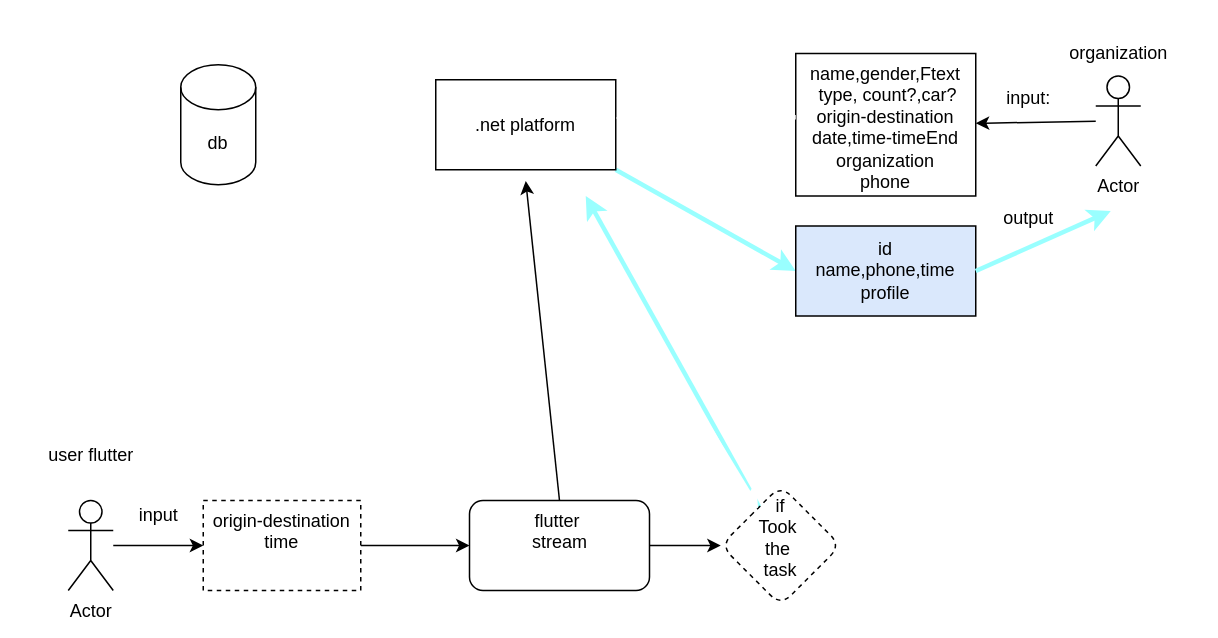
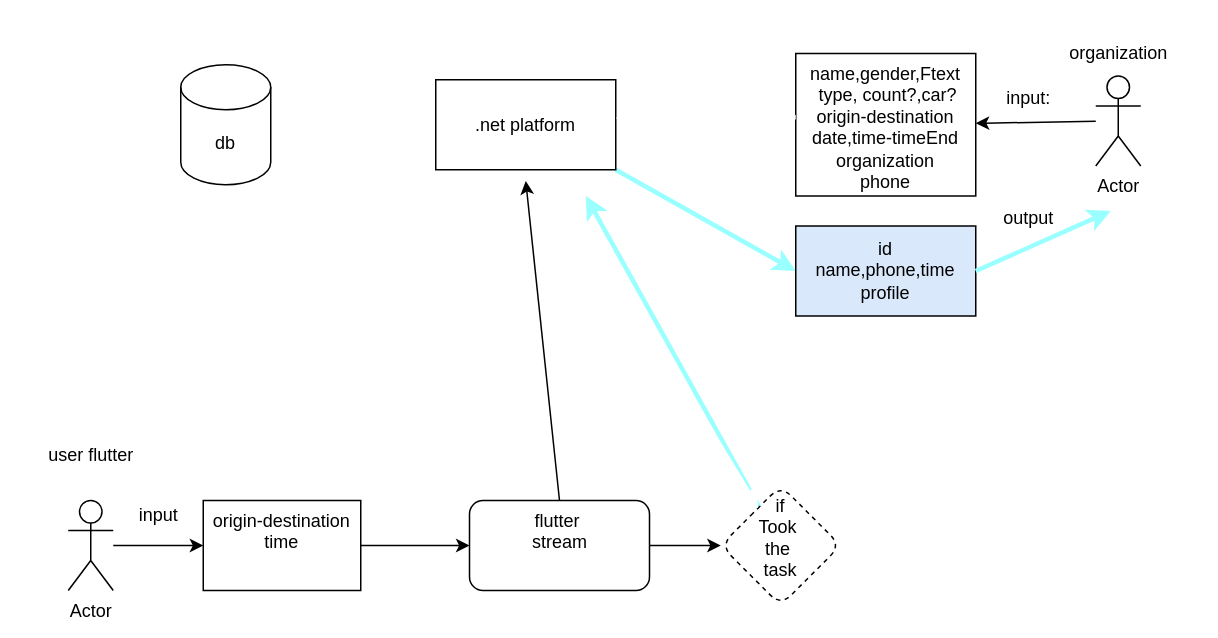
- <mxCell id="24" value="db" style="shape=cylinder3;whiteSpace=wrap;html=1;boundedLbl=1;backgroundOutline=1;size=15;" parent="1" vertex="1"><mxGeometry x="120" y="42.5" width="50" height="80" as="geometry" /></mxCell>
+ <mxCell id="24" value="db" style="shape=cylinder3;whiteSpace=wrap;html=1;boundedLbl=1;backgroundOutline=1;size=15;" parent="1" vertex="1"><mxGeometry x="120" y="42.5" width="60" height="80" as="geometry" /></mxCell>
- <mxCell id="11" value="origin-destination&lt;br&gt;time" style="whiteSpace=wrap;html=1;verticalAlign=top;dashed=1;" parent="1" vertex="1"><mxGeometry x="135" y="333" width="105" height="60" as="geometry" /></mxCell>
+ <mxCell id="11" value="origin-destination&lt;br&gt;time" style="whiteSpace=wrap;html=1;verticalAlign=top;" parent="1" vertex="1"><mxGeometry x="135" y="333" width="105" height="60" as="geometry" /></mxCell>
